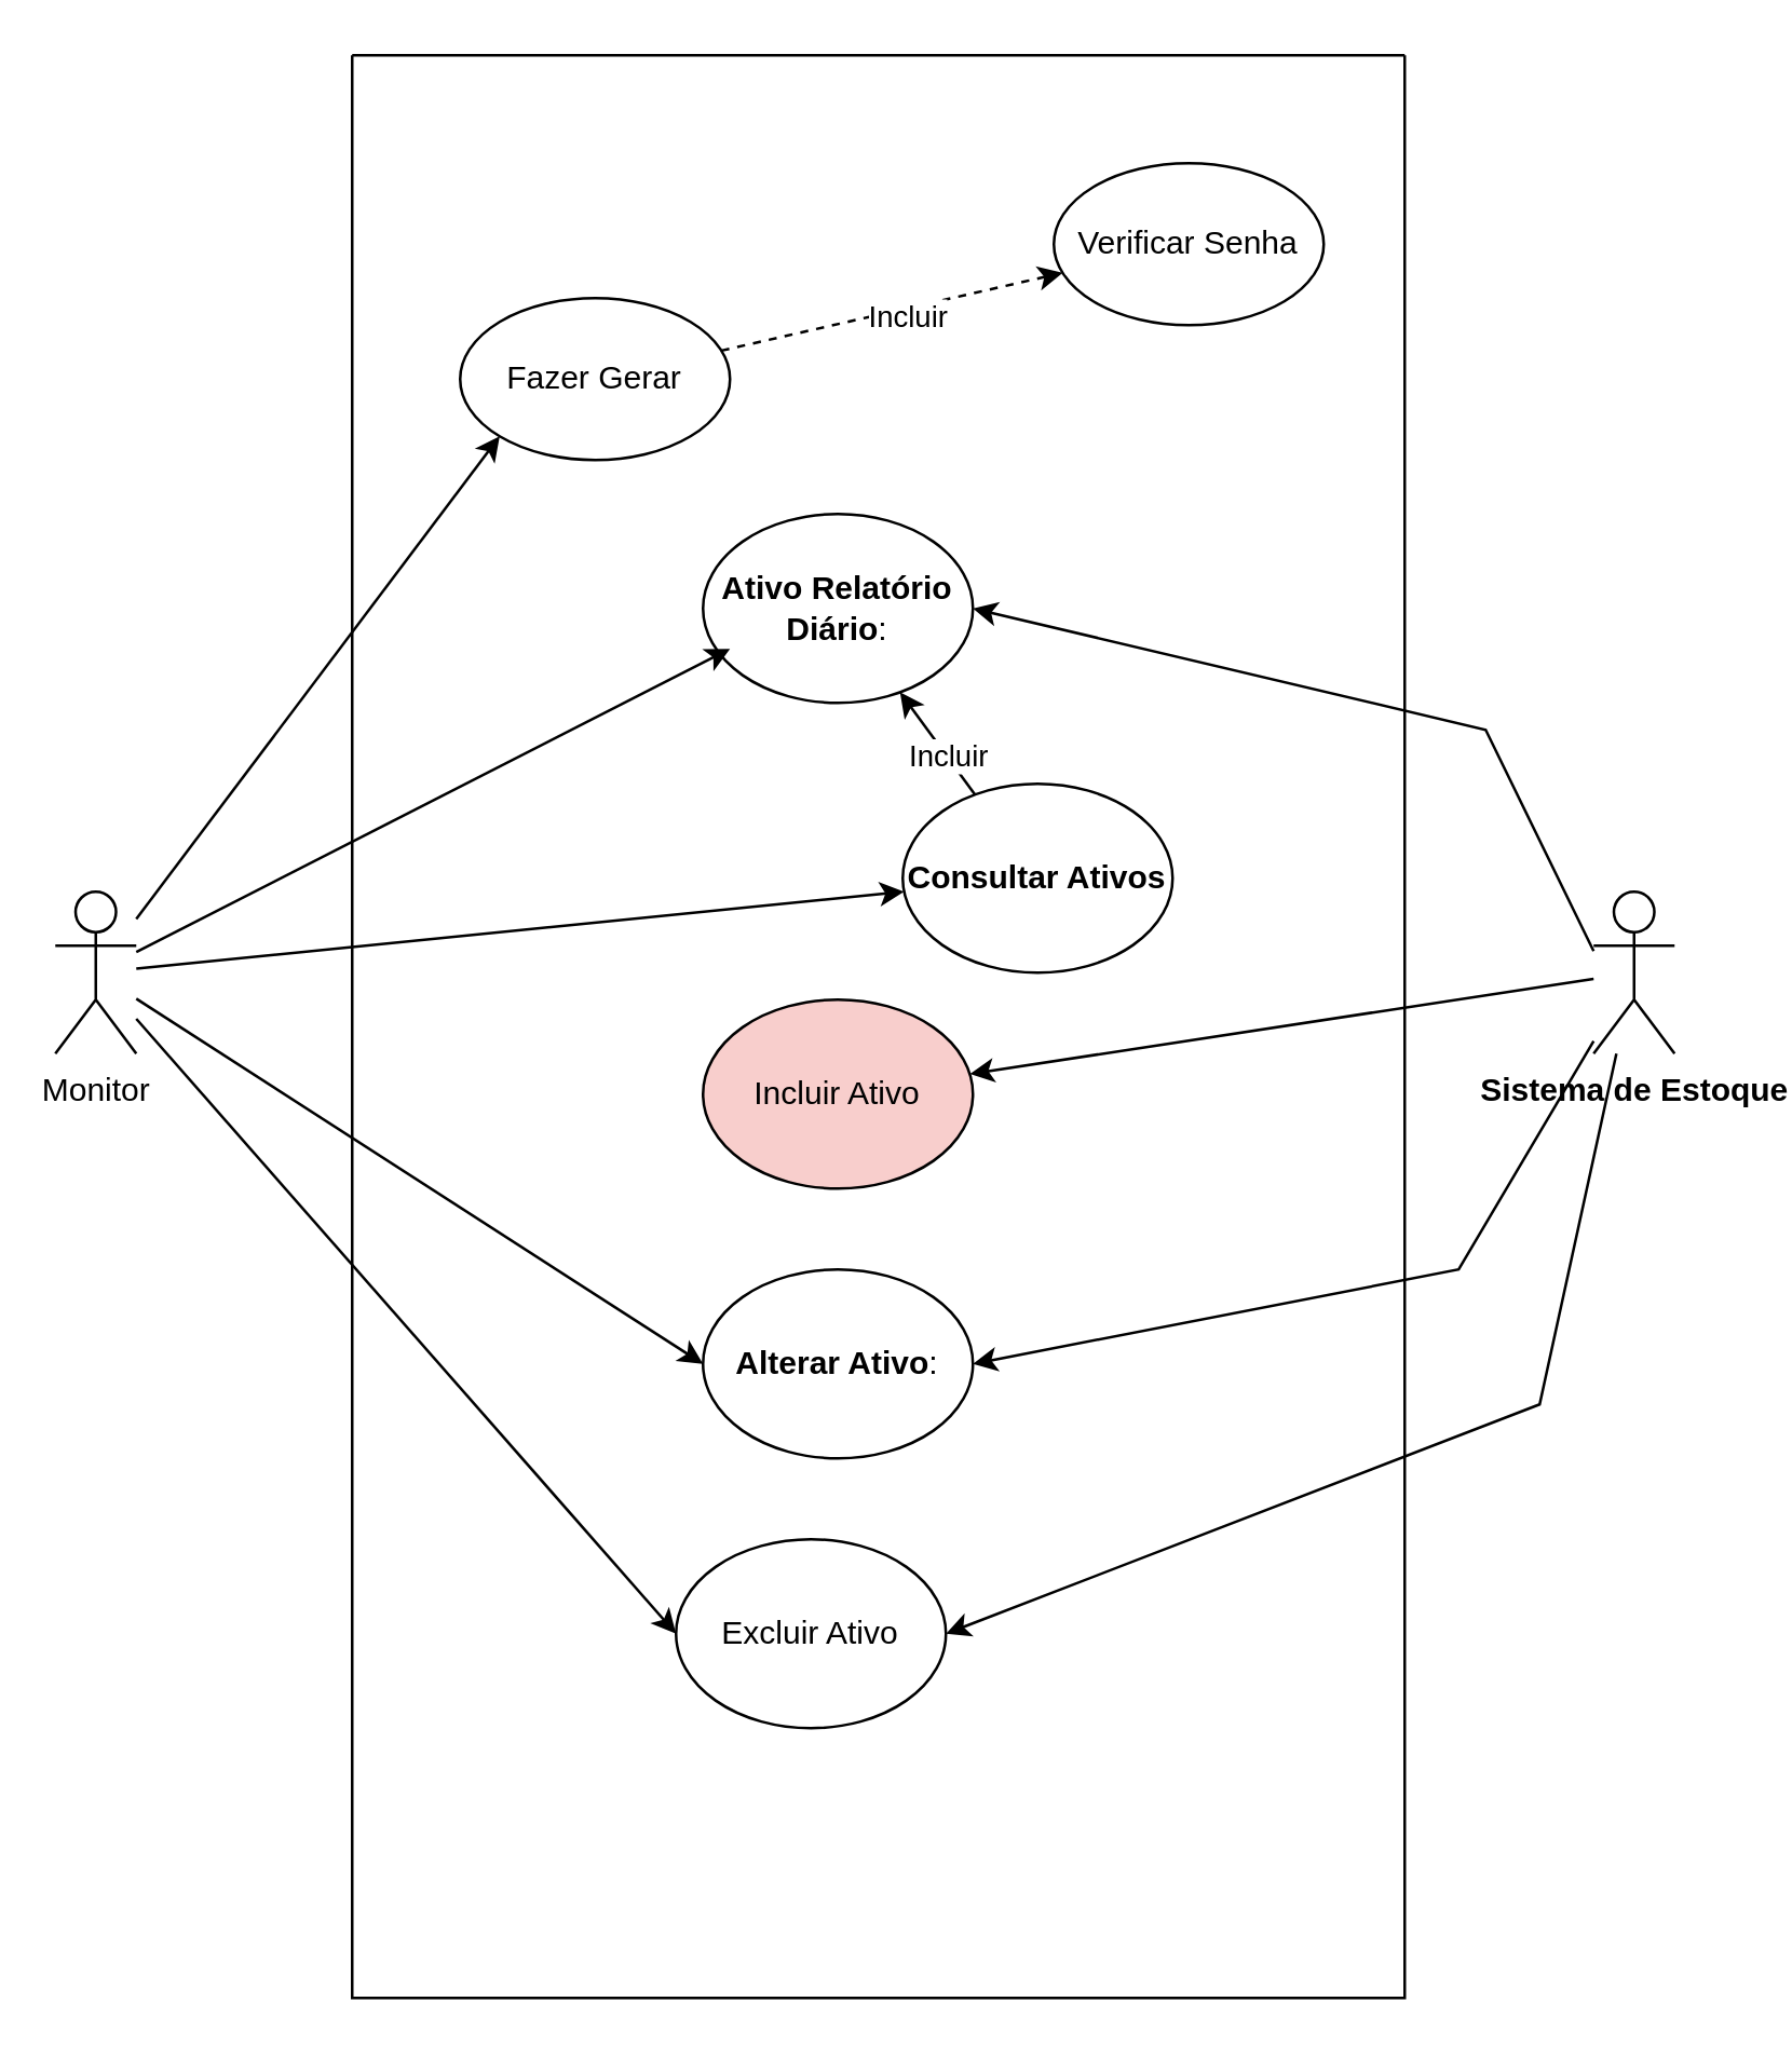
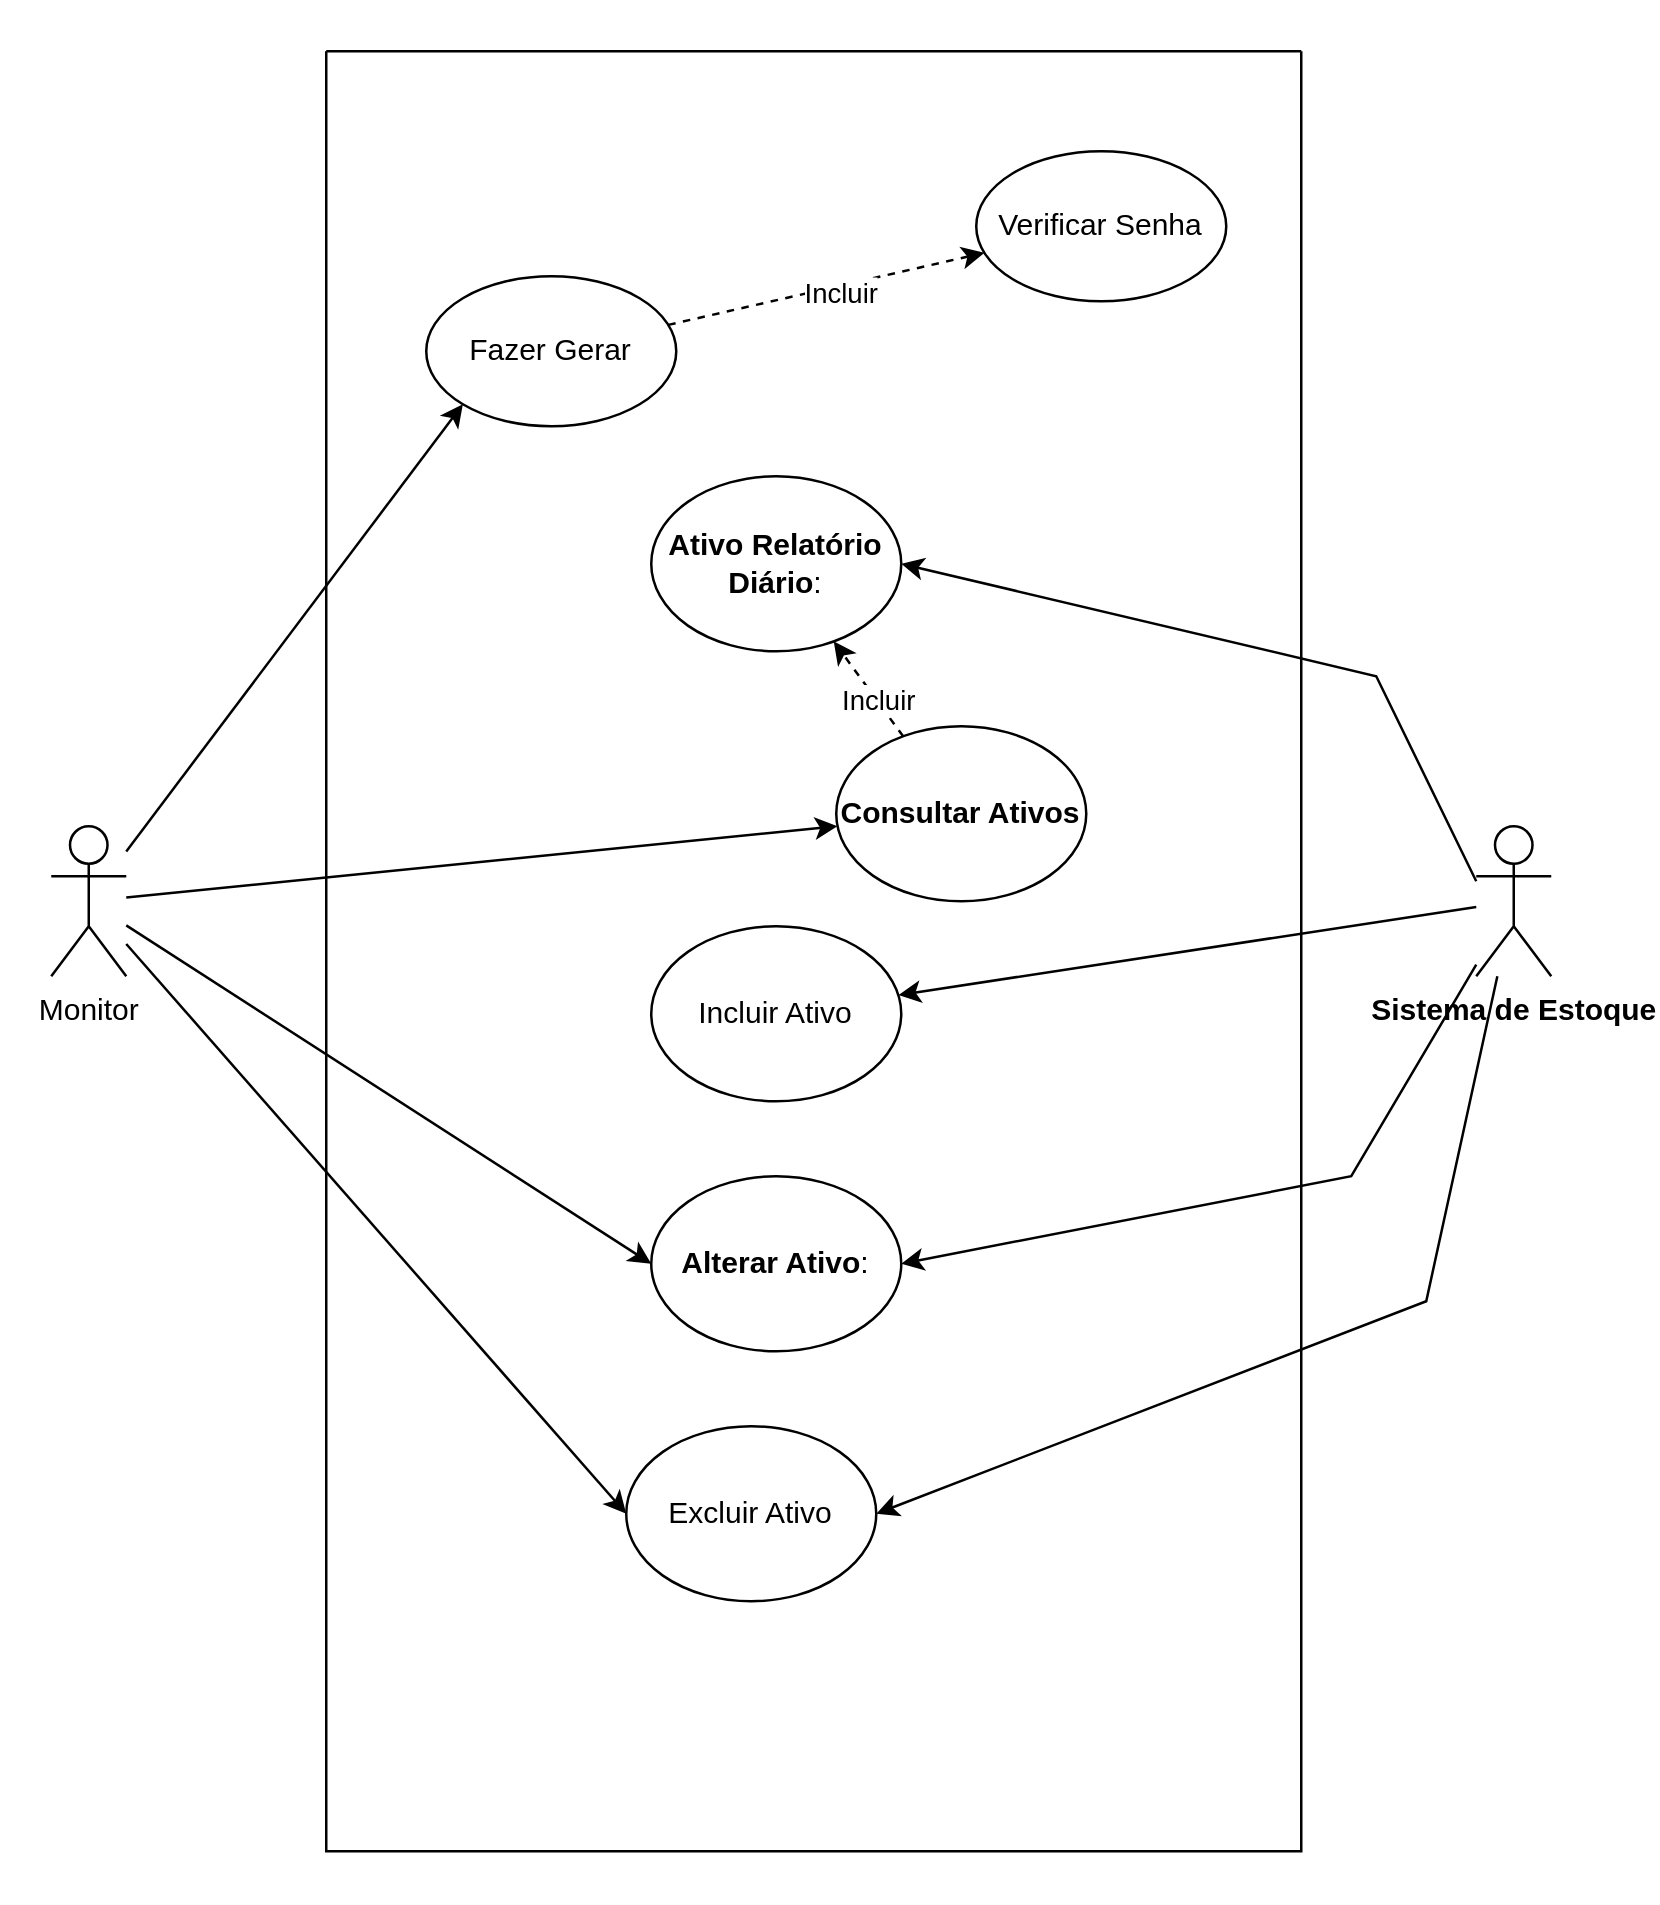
- <mxCell id="14" value="" style="rounded=0;orthogonalLoop=1;jettySize=auto;html=1;dashed=0;" edge="1" parent="7" source="16" target="8"><mxGeometry relative="1" as="geometry" /></mxCell>
+ <mxCell id="14" value="" style="rounded=0;orthogonalLoop=1;jettySize=auto;html=1;dashed=1;" edge="1" parent="7" source="16" target="8"><mxGeometry relative="1" as="geometry" /></mxCell>
- <mxCell id="24" style="rounded=0;orthogonalLoop=1;jettySize=auto;html=1;entryX=0.1;entryY=0.714;entryDx=0;entryDy=0;entryPerimeter=0;" edge="1" parent="1" source="6" target="8"><mxGeometry relative="1" as="geometry" /></mxCell>
- <mxCell id="13" value="Incluir Ativo" style="ellipse;whiteSpace=wrap;html=1;fillColor=#f8cecc;" vertex="1" parent="7"><mxGeometry x="130" y="350" width="100" height="70" as="geometry" /></mxCell>
+ <mxCell id="13" value="Incluir Ativo" style="ellipse;whiteSpace=wrap;html=1;" vertex="1" parent="7"><mxGeometry x="130" y="350" width="100" height="70" as="geometry" /></mxCell>
